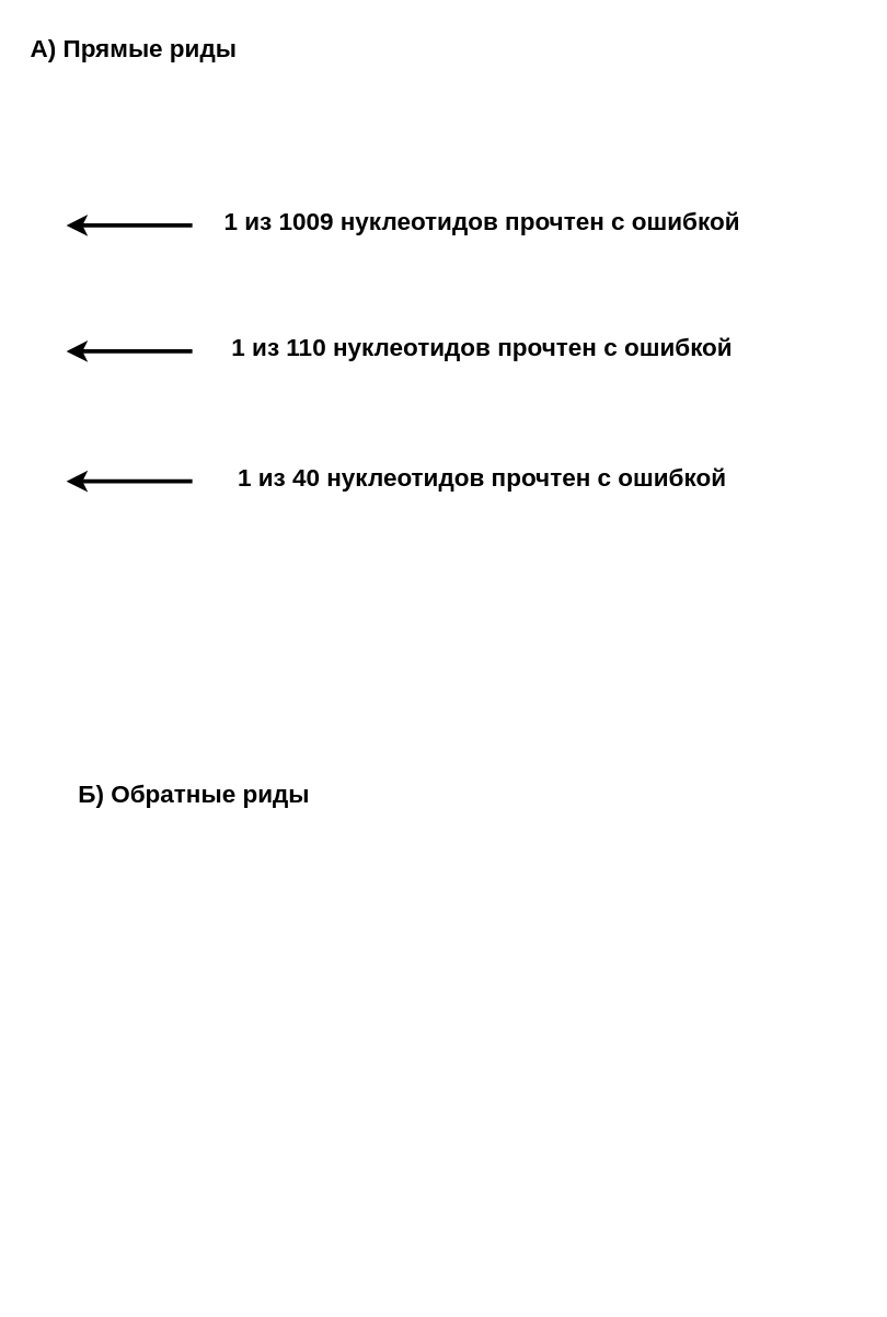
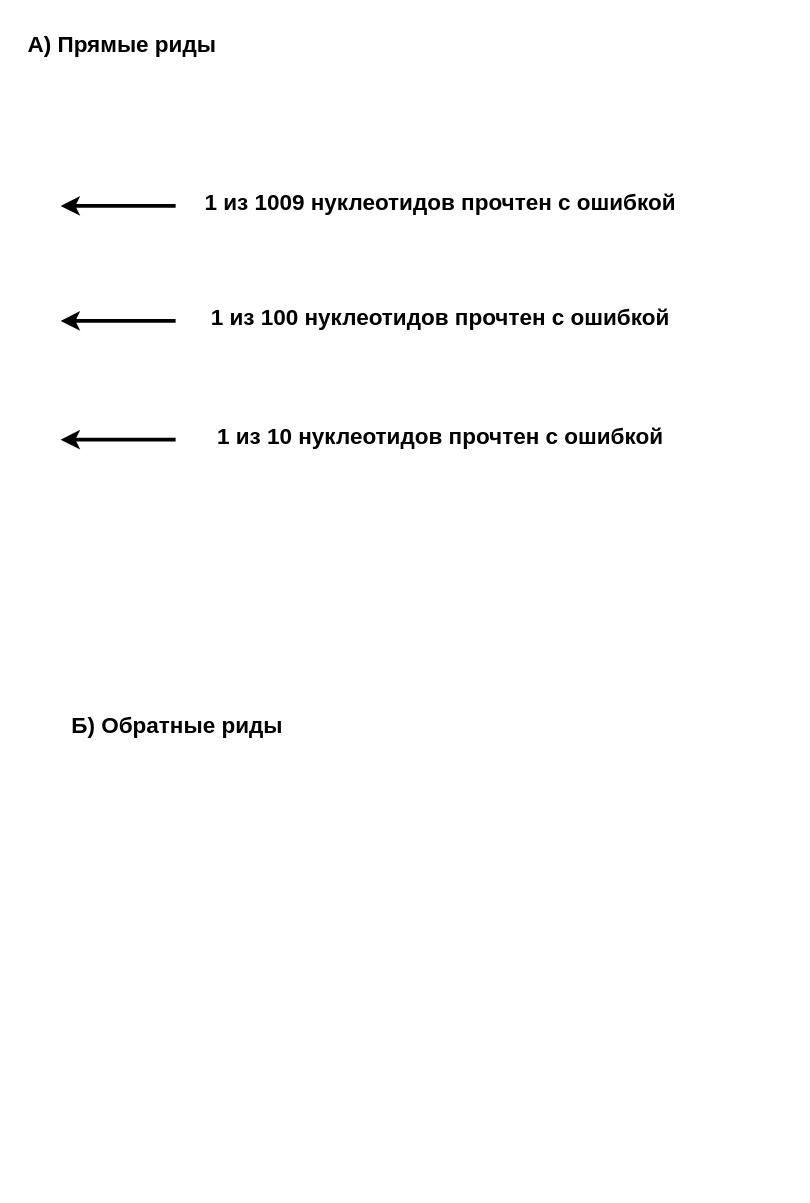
- <mxCell id="8" value="&lt;font style=&quot;font-size: 18px;&quot;&gt;&lt;b&gt;1 из 110 нуклеотидов прочтен с ошибкой&lt;/b&gt;&lt;/font&gt;" style="text;html=1;align=center;verticalAlign=middle;whiteSpace=wrap;rounded=0;" vertex="1" parent="1"><mxGeometry x="142" y="239" width="420" height="30" as="geometry" /></mxCell>
+ <mxCell id="8" value="&lt;font style=&quot;font-size: 18px;&quot;&gt;&lt;b&gt;1 из 100 нуклеотидов прочтен с ошибкой&lt;/b&gt;&lt;/font&gt;" style="text;html=1;align=center;verticalAlign=middle;whiteSpace=wrap;rounded=0;" vertex="1" parent="1"><mxGeometry x="142" y="239" width="420" height="30" as="geometry" /></mxCell>
- <mxCell id="10" value="&lt;font style=&quot;font-size: 18px;&quot;&gt;&lt;b&gt;1 из 40 нуклеотидов прочтен с ошибкой&lt;/b&gt;&lt;/font&gt;" style="text;html=1;align=center;verticalAlign=middle;whiteSpace=wrap;rounded=0;" vertex="1" parent="1"><mxGeometry x="142" y="334" width="420" height="30" as="geometry" /></mxCell>
+ <mxCell id="10" value="&lt;font style=&quot;font-size: 18px;&quot;&gt;&lt;b&gt;1 из 10 нуклеотидов прочтен с ошибкой&lt;/b&gt;&lt;/font&gt;" style="text;html=1;align=center;verticalAlign=middle;whiteSpace=wrap;rounded=0;" vertex="1" parent="1"><mxGeometry x="142" y="334" width="420" height="30" as="geometry" /></mxCell>
